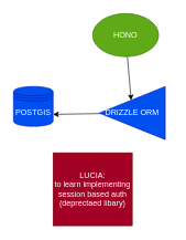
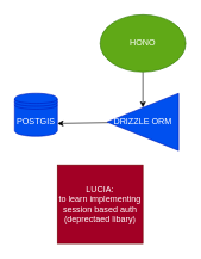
- <mxCell id="3" value="HONO" style="ellipse;whiteSpace=wrap;html=1;fillColor=#60a917;fontColor=#ffffff;strokeColor=#2D7600;" vertex="1" parent="1"><mxGeometry x="140" y="20" width="100" height="65" as="geometry" /></mxCell>
+ <mxCell id="3" value="HONO" style="ellipse;whiteSpace=wrap;html=1;fillColor=#60a917;fontColor=#ffffff;strokeColor=#2D7600;" vertex="1" parent="1"><mxGeometry x="140" width="120" height="80" as="geometry" y="20" /></mxCell>
